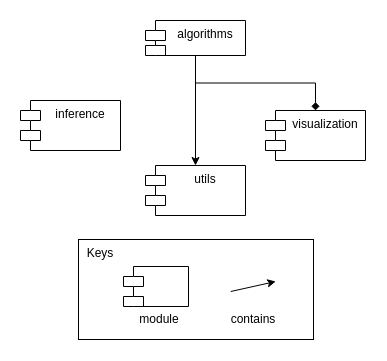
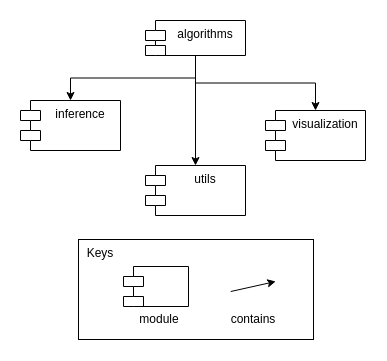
+ <mxCell id="3" style="edgeStyle=orthogonalEdgeStyle;rounded=0;orthogonalLoop=1;jettySize=auto;html=1;exitX=0.5;exitY=1;exitDx=0;exitDy=0;entryX=0.5;entryY=0;entryDx=0;entryDy=0;" parent="1" source="5" target="7" edge="1"><mxGeometry relative="1" as="geometry" /></mxCell>
- <mxCell id="4" style="edgeStyle=orthogonalEdgeStyle;rounded=0;orthogonalLoop=1;jettySize=auto;html=1;exitX=0.5;exitY=1;exitDx=0;exitDy=0;entryX=0.5;entryY=0;entryDx=0;entryDy=0;endArrow=diamond;" parent="1" source="5" target="8" edge="1"><mxGeometry relative="1" as="geometry" /></mxCell>
+ <mxCell id="4" style="edgeStyle=orthogonalEdgeStyle;rounded=0;orthogonalLoop=1;jettySize=auto;html=1;exitX=0.5;exitY=1;exitDx=0;exitDy=0;entryX=0.5;entryY=0;entryDx=0;entryDy=0;" parent="1" source="5" target="8" edge="1"><mxGeometry relative="1" as="geometry" /></mxCell>
